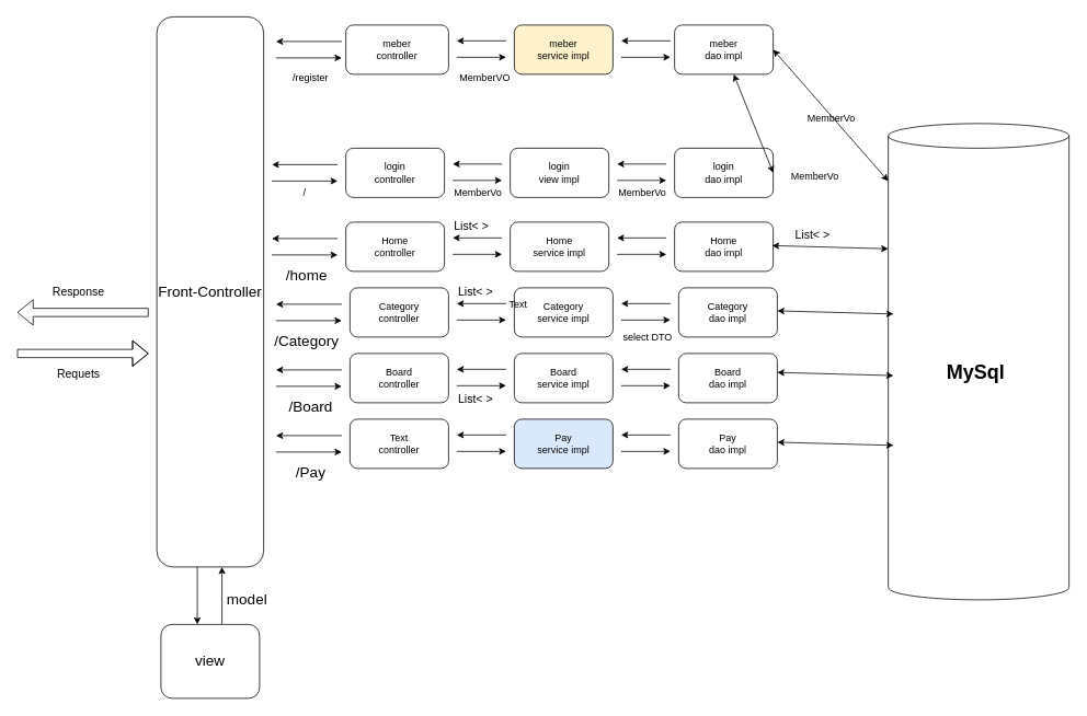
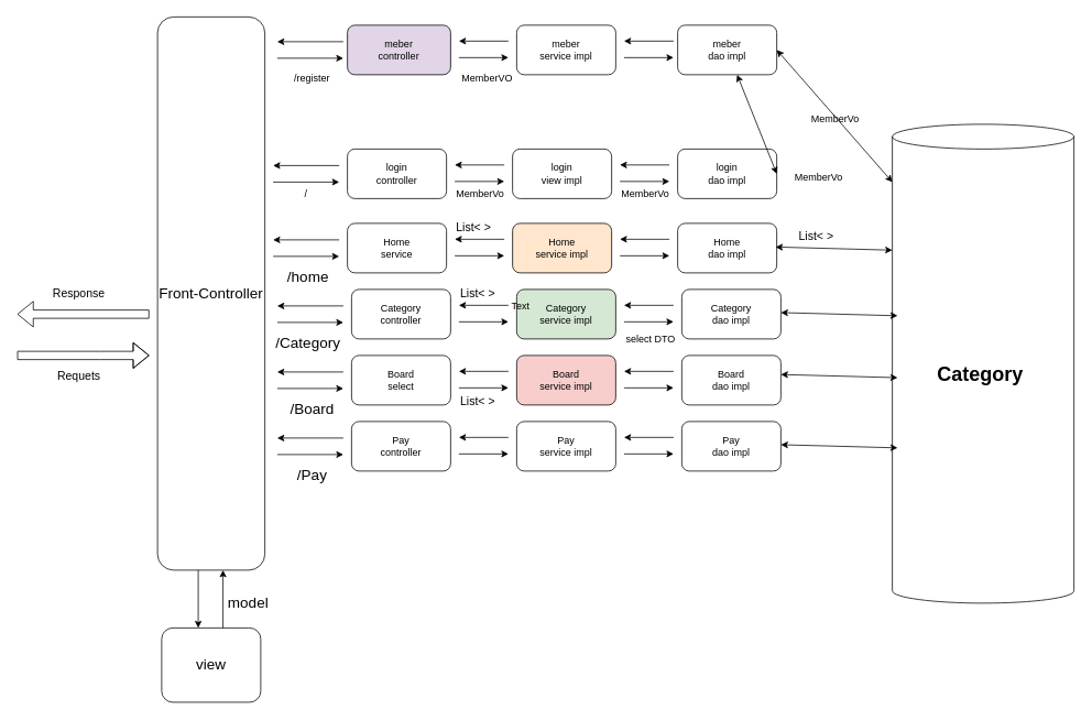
- <mxCell id="71" value="meber&lt;br&gt;controller" style="rounded=1;whiteSpace=wrap;html=1;" parent="1" vertex="1"><mxGeometry x="420" y="30" width="125" height="60" as="geometry" /></mxCell>
+ <mxCell id="71" value="meber&lt;br&gt;controller" style="rounded=1;whiteSpace=wrap;html=1;fillColor=#e1d5e7;" parent="1" vertex="1"><mxGeometry x="420" y="30" width="125" height="60" as="geometry" /></mxCell>
- <mxCell id="73" value="meber&lt;br&gt;service impl" style="rounded=1;whiteSpace=wrap;html=1;fillColor=#fff2cc;" parent="1" vertex="1"><mxGeometry x="625" y="30" width="120" height="60" as="geometry" /></mxCell>
+ <mxCell id="73" value="meber&lt;br&gt;service impl" style="rounded=1;whiteSpace=wrap;html=1;" parent="1" vertex="1"><mxGeometry x="625" y="30" width="120" height="60" as="geometry" /></mxCell>
- <mxCell id="13" value="Home&lt;br&gt;controller" style="rounded=1;whiteSpace=wrap;html=1;" parent="1" vertex="1"><mxGeometry x="420" y="270" width="120" height="60" as="geometry" /></mxCell>
+ <mxCell id="13" value="Home&lt;br&gt;service" style="rounded=1;whiteSpace=wrap;html=1;" parent="1" vertex="1"><mxGeometry x="420" y="270" width="120" height="60" as="geometry" /></mxCell>
- <mxCell id="24" value="Home&lt;br&gt;service impl" style="rounded=1;whiteSpace=wrap;html=1;" parent="1" vertex="1"><mxGeometry x="620" y="270" width="120" height="60" as="geometry" /></mxCell>
+ <mxCell id="24" value="Home&lt;br&gt;service impl" style="rounded=1;whiteSpace=wrap;html=1;fillColor=#ffe6cc;" parent="1" vertex="1"><mxGeometry x="620" y="270" width="120" height="60" as="geometry" /></mxCell>
- <mxCell id="41" value="Category&lt;br&gt;service impl" style="rounded=1;whiteSpace=wrap;html=1;" parent="1" vertex="1"><mxGeometry x="625" y="350" width="120" height="60" as="geometry" /></mxCell>
+ <mxCell id="41" value="Category&lt;br&gt;service impl" style="rounded=1;whiteSpace=wrap;html=1;fillColor=#d5e8d4;" parent="1" vertex="1"><mxGeometry x="625" y="350" width="120" height="60" as="geometry" /></mxCell>
- <mxCell id="33" value="&lt;b&gt;&lt;font style=&quot;font-size: 24px&quot;&gt;MySql&amp;nbsp;&lt;/font&gt;&lt;/b&gt;" style="shape=cylinder3;whiteSpace=wrap;html=1;boundedLbl=1;backgroundOutline=1;size=15;" parent="1" vertex="1"><mxGeometry x="1080" y="150" width="220" height="580" as="geometry" /></mxCell>
+ <mxCell id="33" value="&lt;b&gt;&lt;font style=&quot;font-size: 24px&quot;&gt;Category&amp;nbsp;&lt;/font&gt;&lt;/b&gt;" style="shape=cylinder3;whiteSpace=wrap;html=1;boundedLbl=1;backgroundOutline=1;size=15;" parent="1" vertex="1"><mxGeometry x="1080" y="150" width="220" height="580" as="geometry" /></mxCell>
- <mxCell id="50" value="Board&lt;br&gt;controller" style="rounded=1;whiteSpace=wrap;html=1;" parent="1" vertex="1"><mxGeometry x="425" y="430" width="120" height="60" as="geometry" /></mxCell>
+ <mxCell id="50" value="Board&lt;br&gt;select" style="rounded=1;whiteSpace=wrap;html=1;" parent="1" vertex="1"><mxGeometry x="425" y="430" width="120" height="60" as="geometry" /></mxCell>
- <mxCell id="52" value="Board&lt;br&gt;service impl" style="rounded=1;whiteSpace=wrap;html=1;" parent="1" vertex="1"><mxGeometry x="625" y="430" width="120" height="60" as="geometry" /></mxCell>
+ <mxCell id="52" value="Board&lt;br&gt;service impl" style="rounded=1;whiteSpace=wrap;html=1;fillColor=#f8cecc;" parent="1" vertex="1"><mxGeometry x="625" y="430" width="120" height="60" as="geometry" /></mxCell>
- <mxCell id="61" value="Text&lt;br&gt;controller" style="rounded=1;whiteSpace=wrap;html=1;" parent="1" vertex="1"><mxGeometry x="425" y="510" width="120" height="60" as="geometry" /></mxCell>
+ <mxCell id="61" value="Pay&lt;br&gt;controller" style="rounded=1;whiteSpace=wrap;html=1;" parent="1" vertex="1"><mxGeometry x="425" y="510" width="120" height="60" as="geometry" /></mxCell>
- <mxCell id="63" value="Pay&lt;br&gt;service impl" style="rounded=1;whiteSpace=wrap;html=1;fillColor=#dae8fc;" parent="1" vertex="1"><mxGeometry x="625" y="510" width="120" height="60" as="geometry" /></mxCell>
+ <mxCell id="63" value="Pay&lt;br&gt;service impl" style="rounded=1;whiteSpace=wrap;html=1;" parent="1" vertex="1"><mxGeometry x="625" y="510" width="120" height="60" as="geometry" /></mxCell>
